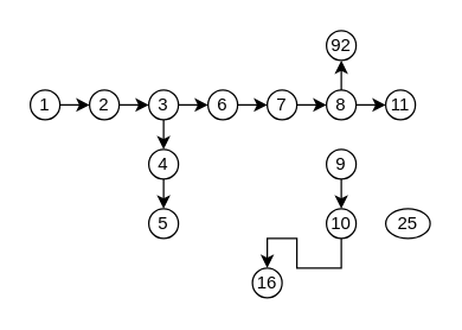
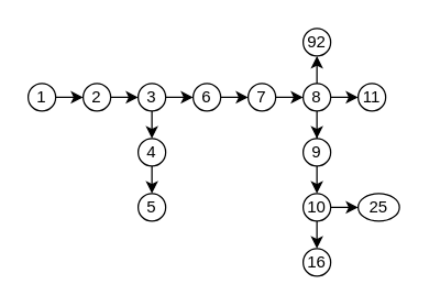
+ <mxCell id="17" style="edgeStyle=orthogonalEdgeStyle;rounded=0;orthogonalLoop=1;jettySize=auto;html=1;exitX=0.5;exitY=1;exitDx=0;exitDy=0;" edge="1" parent="1" source="19" target="21"><mxGeometry relative="1" as="geometry" /></mxCell>
+ <mxCell id="25" style="edgeStyle=orthogonalEdgeStyle;rounded=0;orthogonalLoop=1;jettySize=auto;html=1;exitX=1;exitY=0.5;exitDx=0;exitDy=0;entryX=0;entryY=0.5;entryDx=0;entryDy=0;" edge="1" parent="1" source="26" target="28"><mxGeometry relative="1" as="geometry" /></mxCell>
- <mxCell id="27" value="16" style="ellipse;whiteSpace=wrap;html=1;" vertex="1" parent="1"><mxGeometry x="170" y="180" width="20" height="20" as="geometry" /></mxCell>
+ <mxCell id="27" value="16" style="ellipse;whiteSpace=wrap;html=1;" vertex="1" parent="1"><mxGeometry x="220" y="180" width="20" height="20" as="geometry" /></mxCell>
